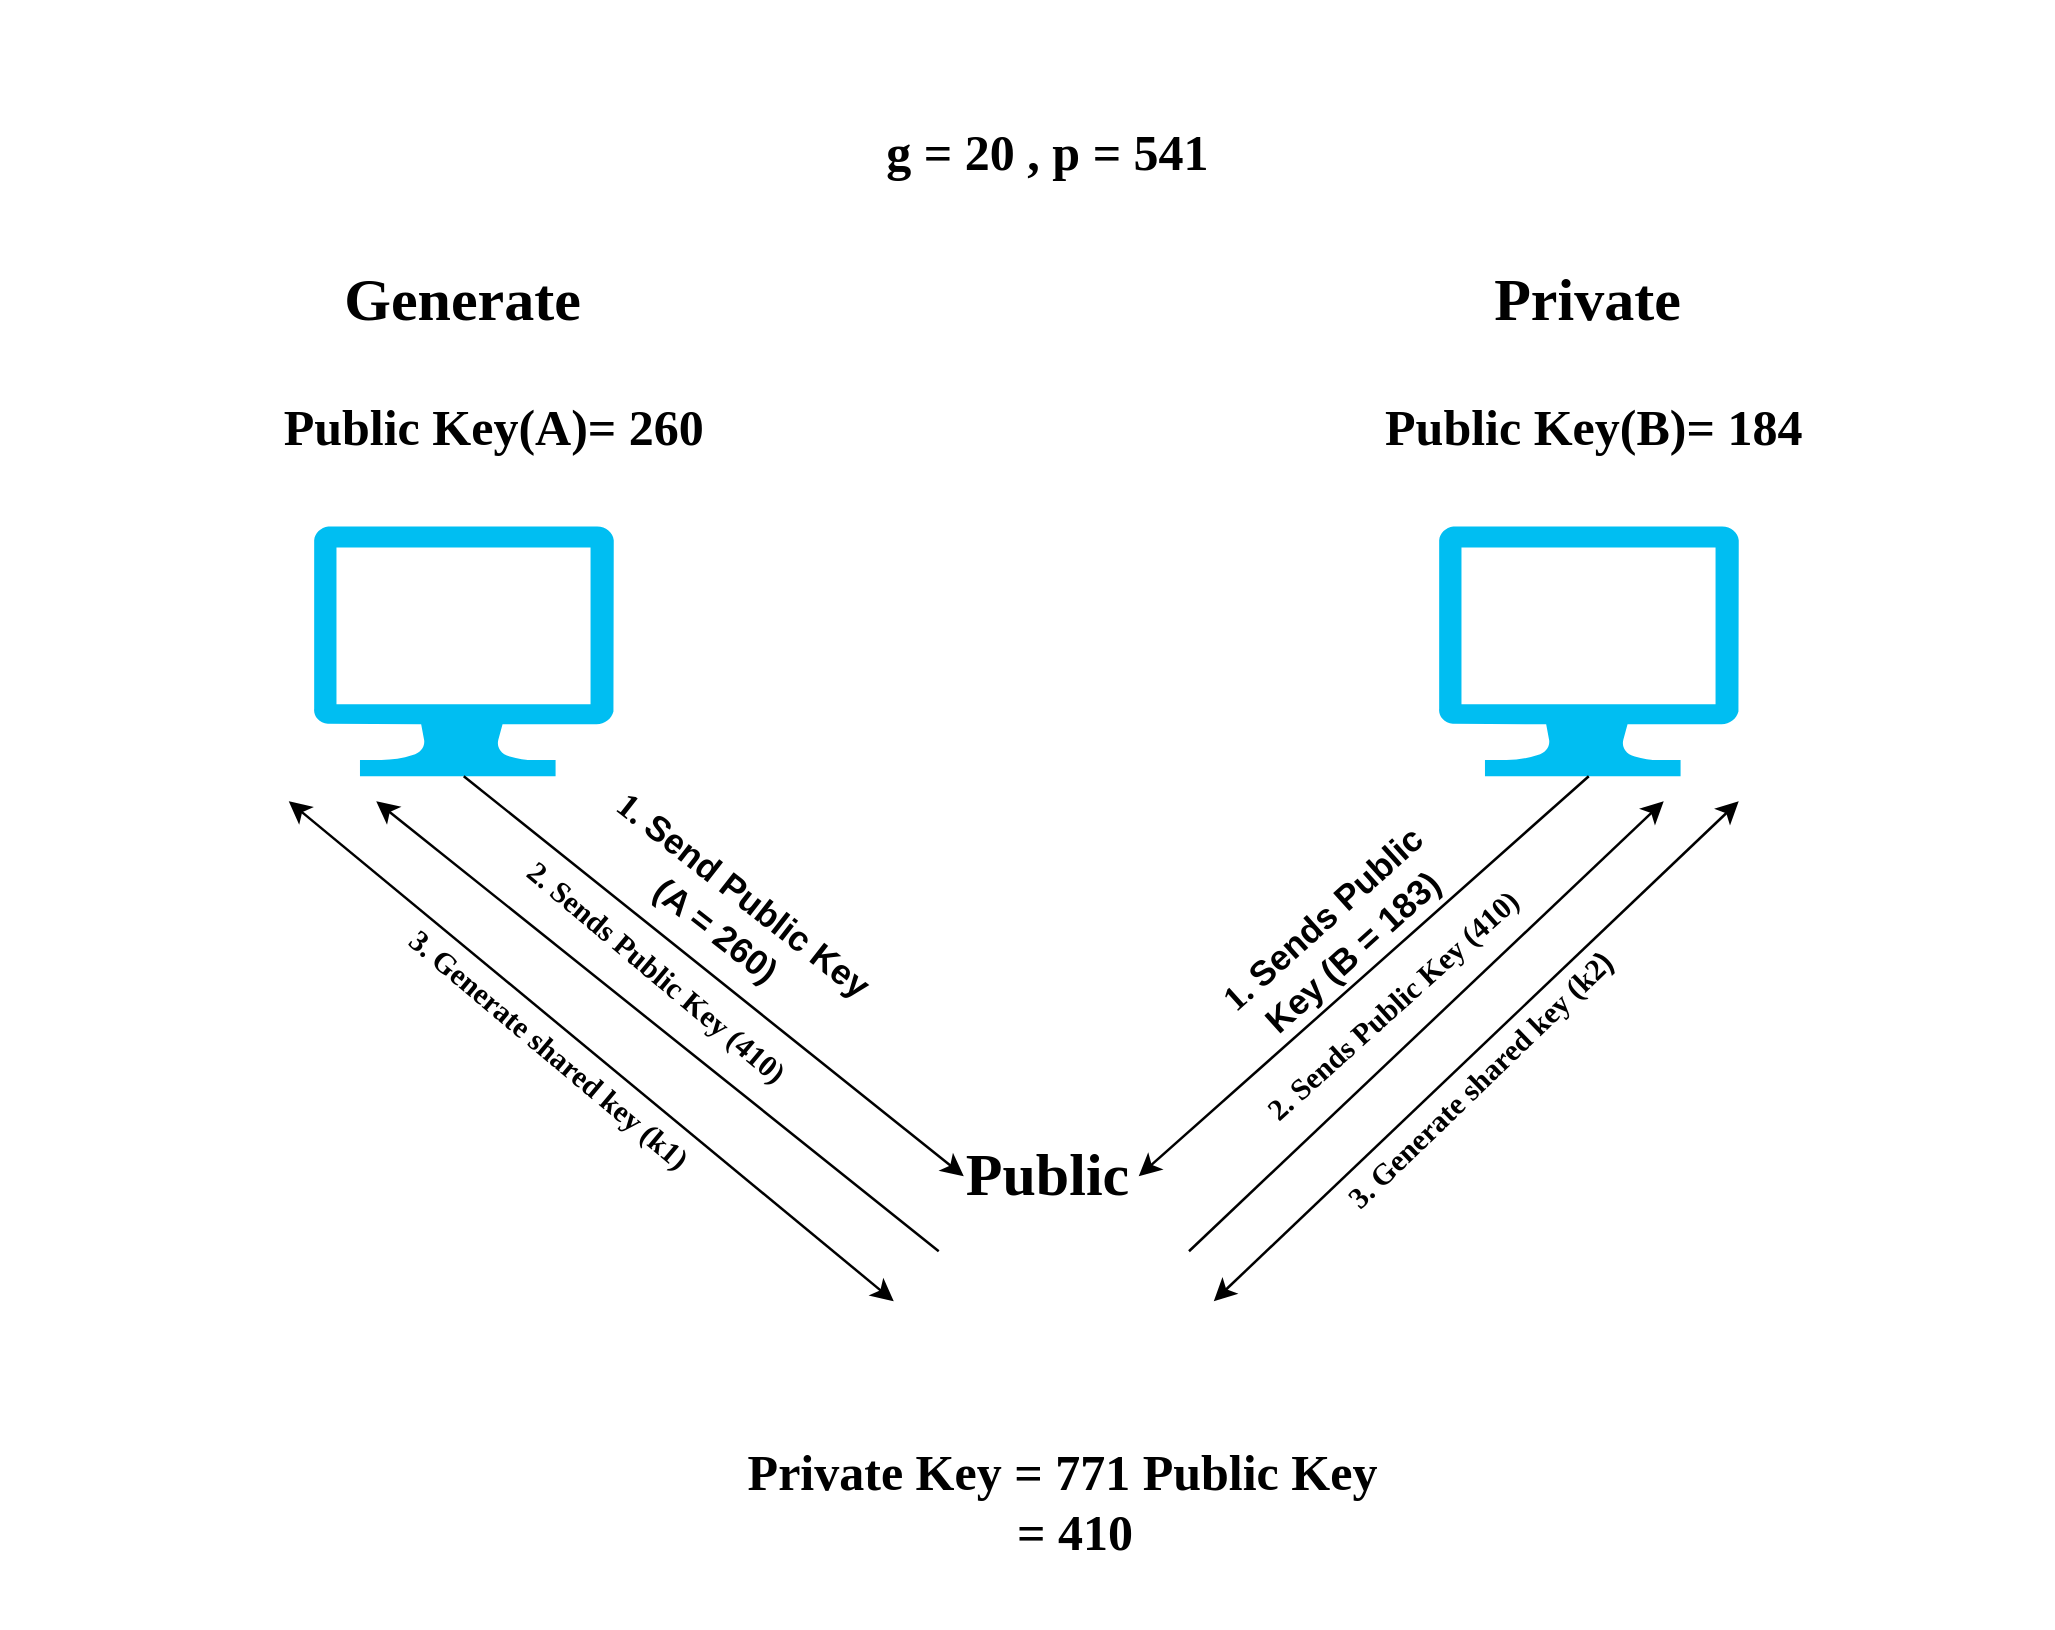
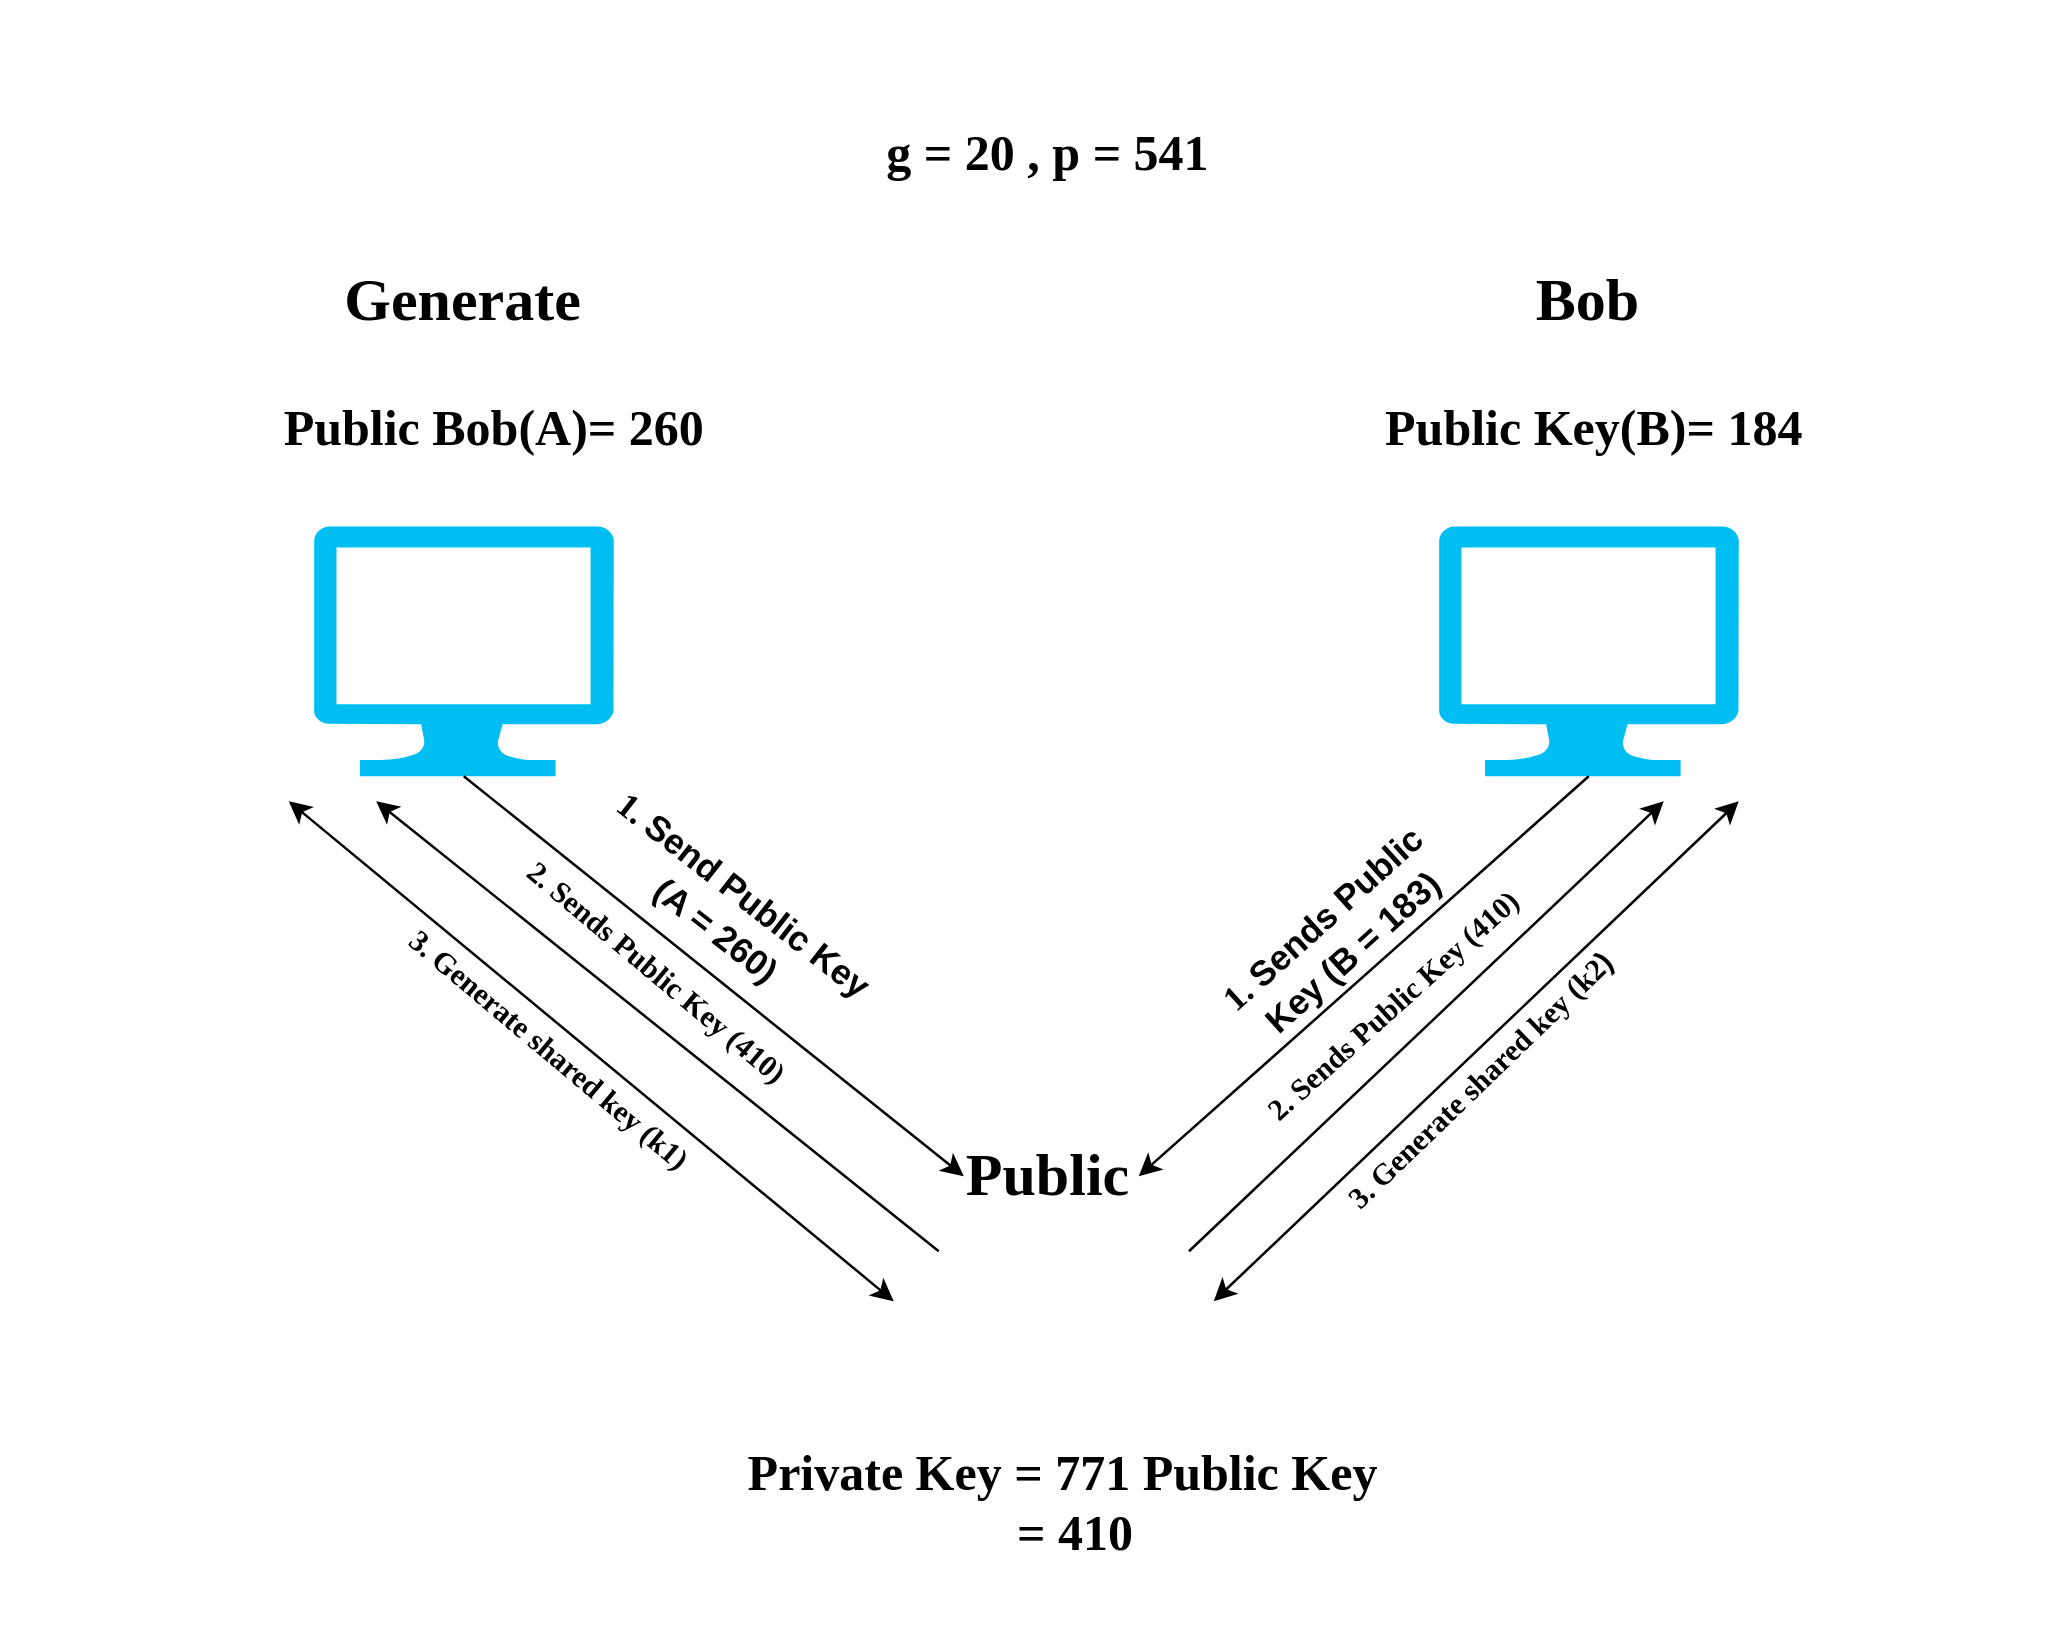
- <mxCell id="8" value="&lt;h1&gt;&lt;font face=&quot;Verdana&quot;&gt;Private&lt;/font&gt;&lt;/h1&gt;" style="text;html=1;strokeColor=none;fillColor=none;align=center;verticalAlign=middle;whiteSpace=wrap;rounded=0;" vertex="1" parent="1"><mxGeometry x="470" y="80" width="330" height="80" as="geometry" /></mxCell>
+ <mxCell id="8" value="&lt;h1&gt;&lt;font face=&quot;Verdana&quot;&gt;Bob&lt;/font&gt;&lt;/h1&gt;" style="text;html=1;strokeColor=none;fillColor=none;align=center;verticalAlign=middle;whiteSpace=wrap;rounded=0;" vertex="1" parent="1"><mxGeometry x="470" y="80" width="330" height="80" as="geometry" /></mxCell>
- <mxCell id="18" value="&lt;h1 style=&quot;font-size: 20px&quot;&gt;&lt;font face=&quot;Verdana&quot; style=&quot;font-size: 20px&quot;&gt;Public Key(A)= 260&lt;/font&gt;&lt;/h1&gt;" style="text;html=1;strokeColor=none;fillColor=none;align=center;verticalAlign=middle;whiteSpace=wrap;rounded=0;fontSize=20;" vertex="1" parent="1"><mxGeometry x="65" y="140" width="265" height="60" as="geometry" /></mxCell>
+ <mxCell id="18" value="&lt;h1 style=&quot;font-size: 20px&quot;&gt;&lt;font face=&quot;Verdana&quot; style=&quot;font-size: 20px&quot;&gt;Public Bob(A)= 260&lt;/font&gt;&lt;/h1&gt;" style="text;html=1;strokeColor=none;fillColor=none;align=center;verticalAlign=middle;whiteSpace=wrap;rounded=0;fontSize=20;" vertex="1" parent="1"><mxGeometry x="65" y="140" width="265" height="60" as="geometry" /></mxCell>
